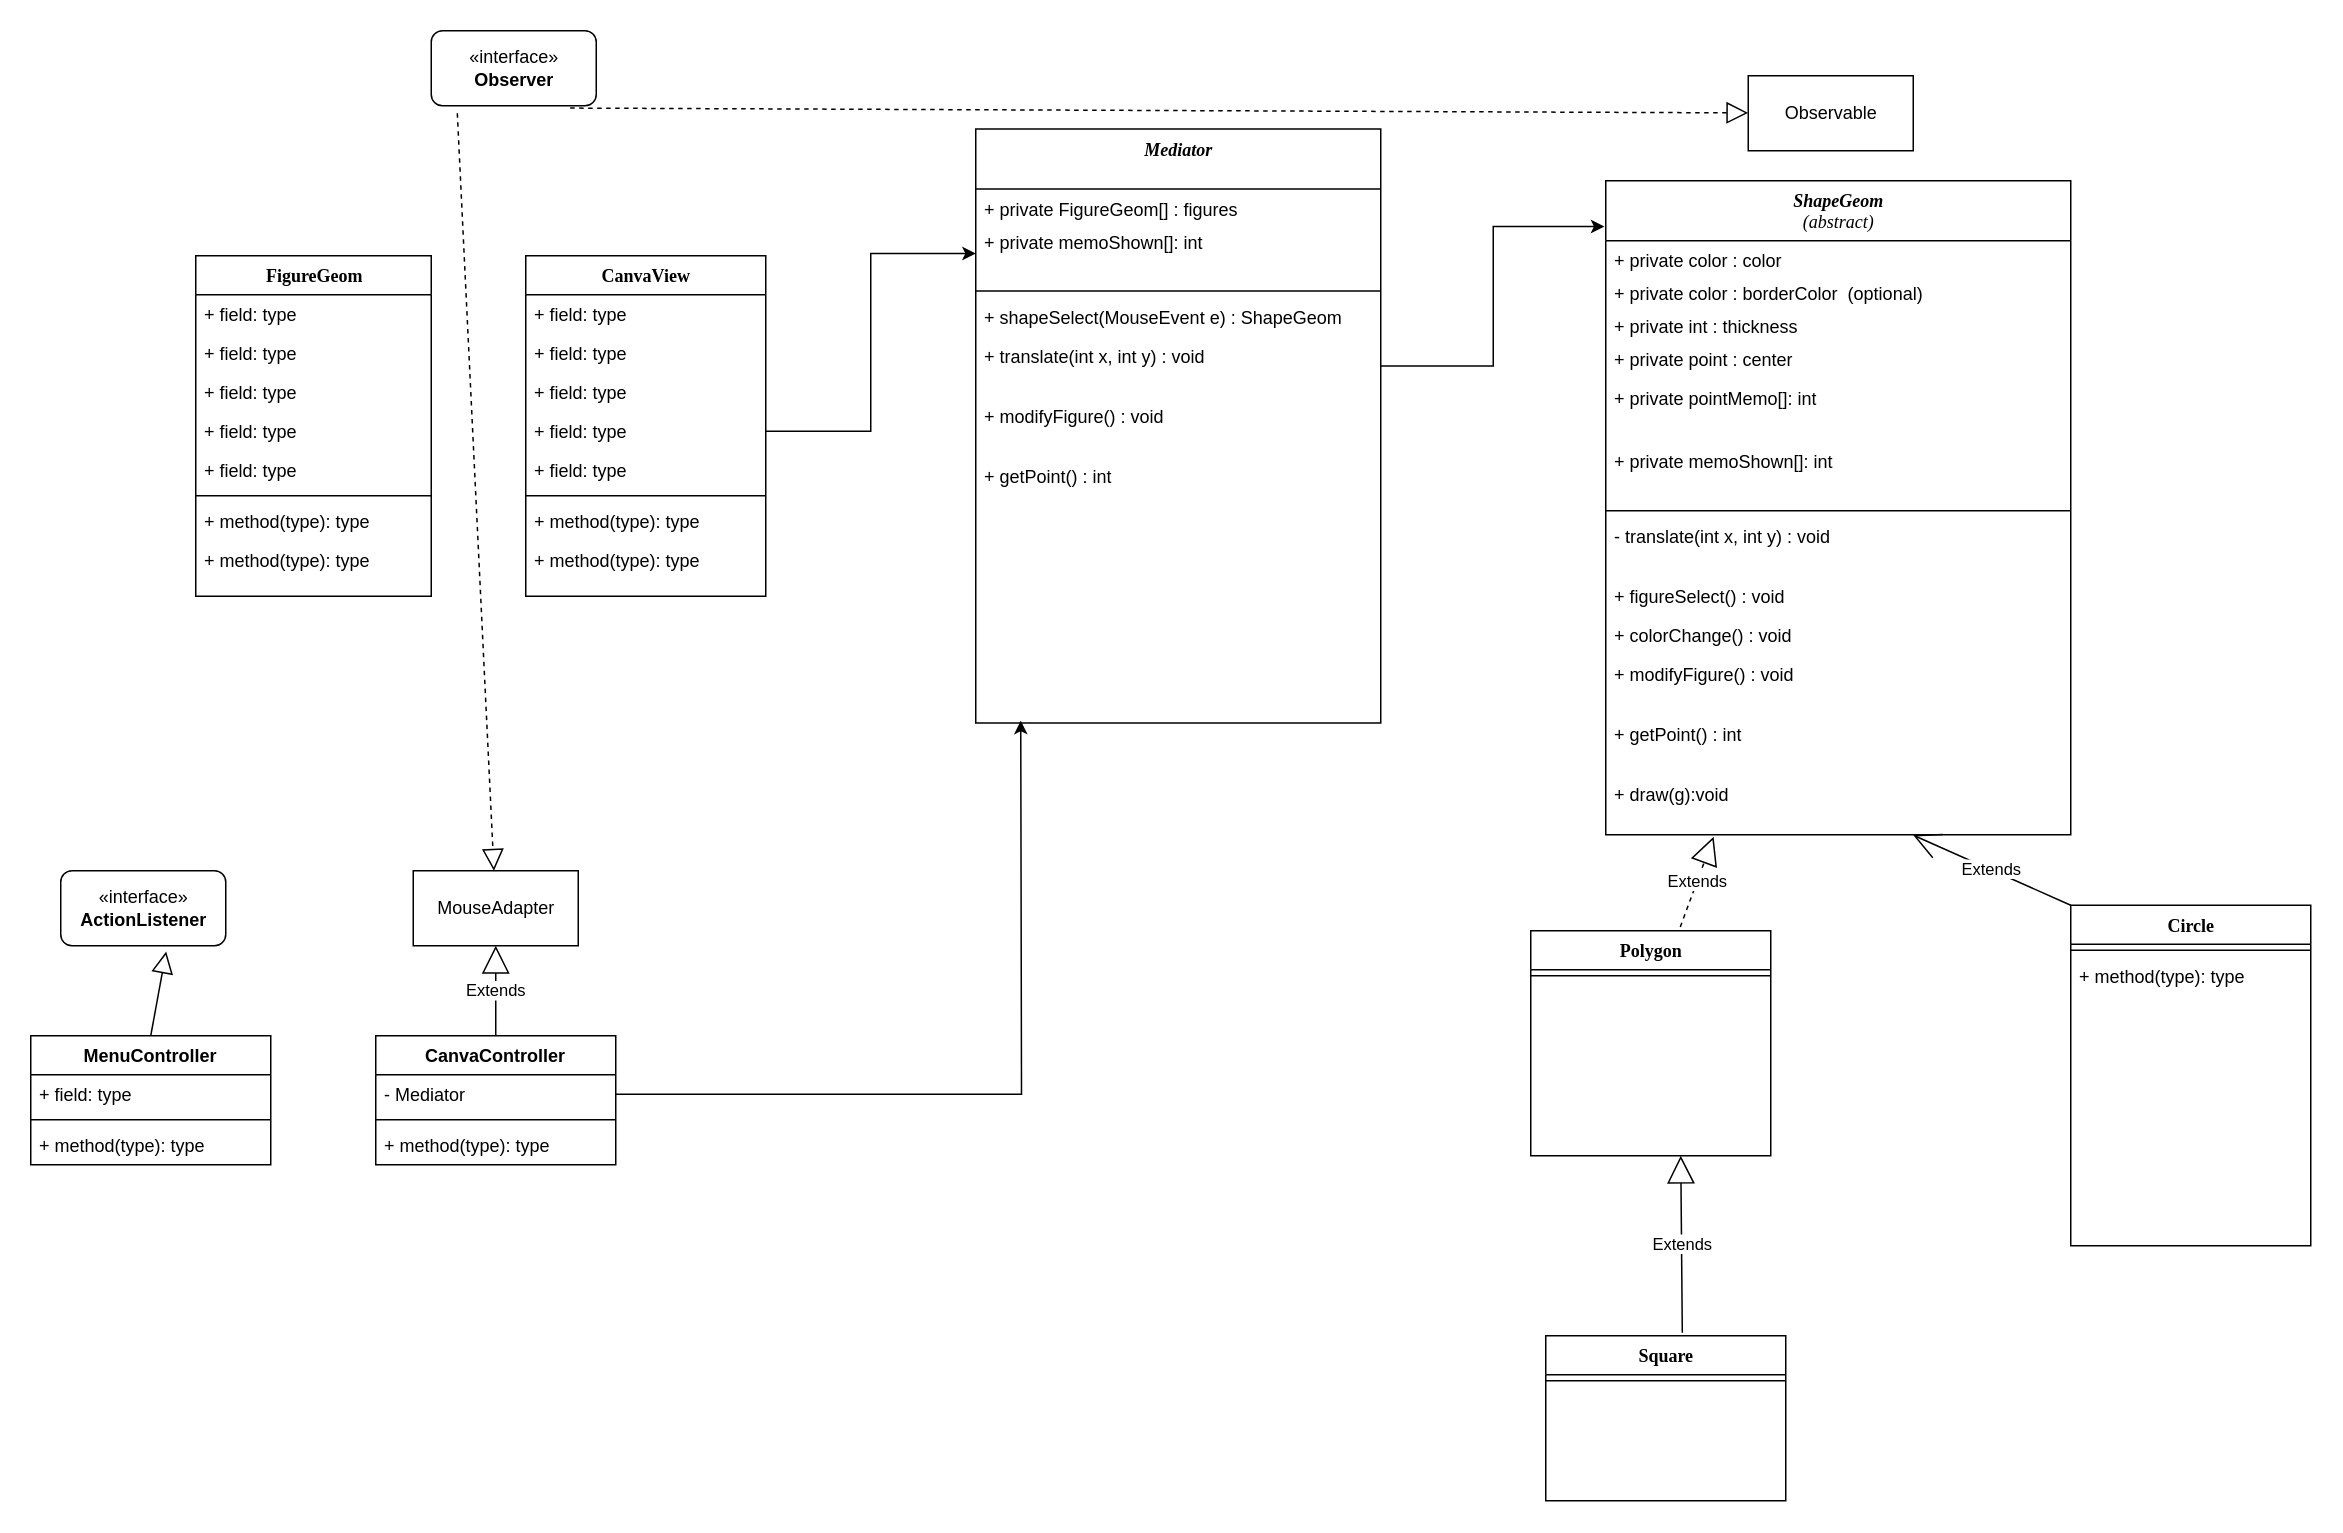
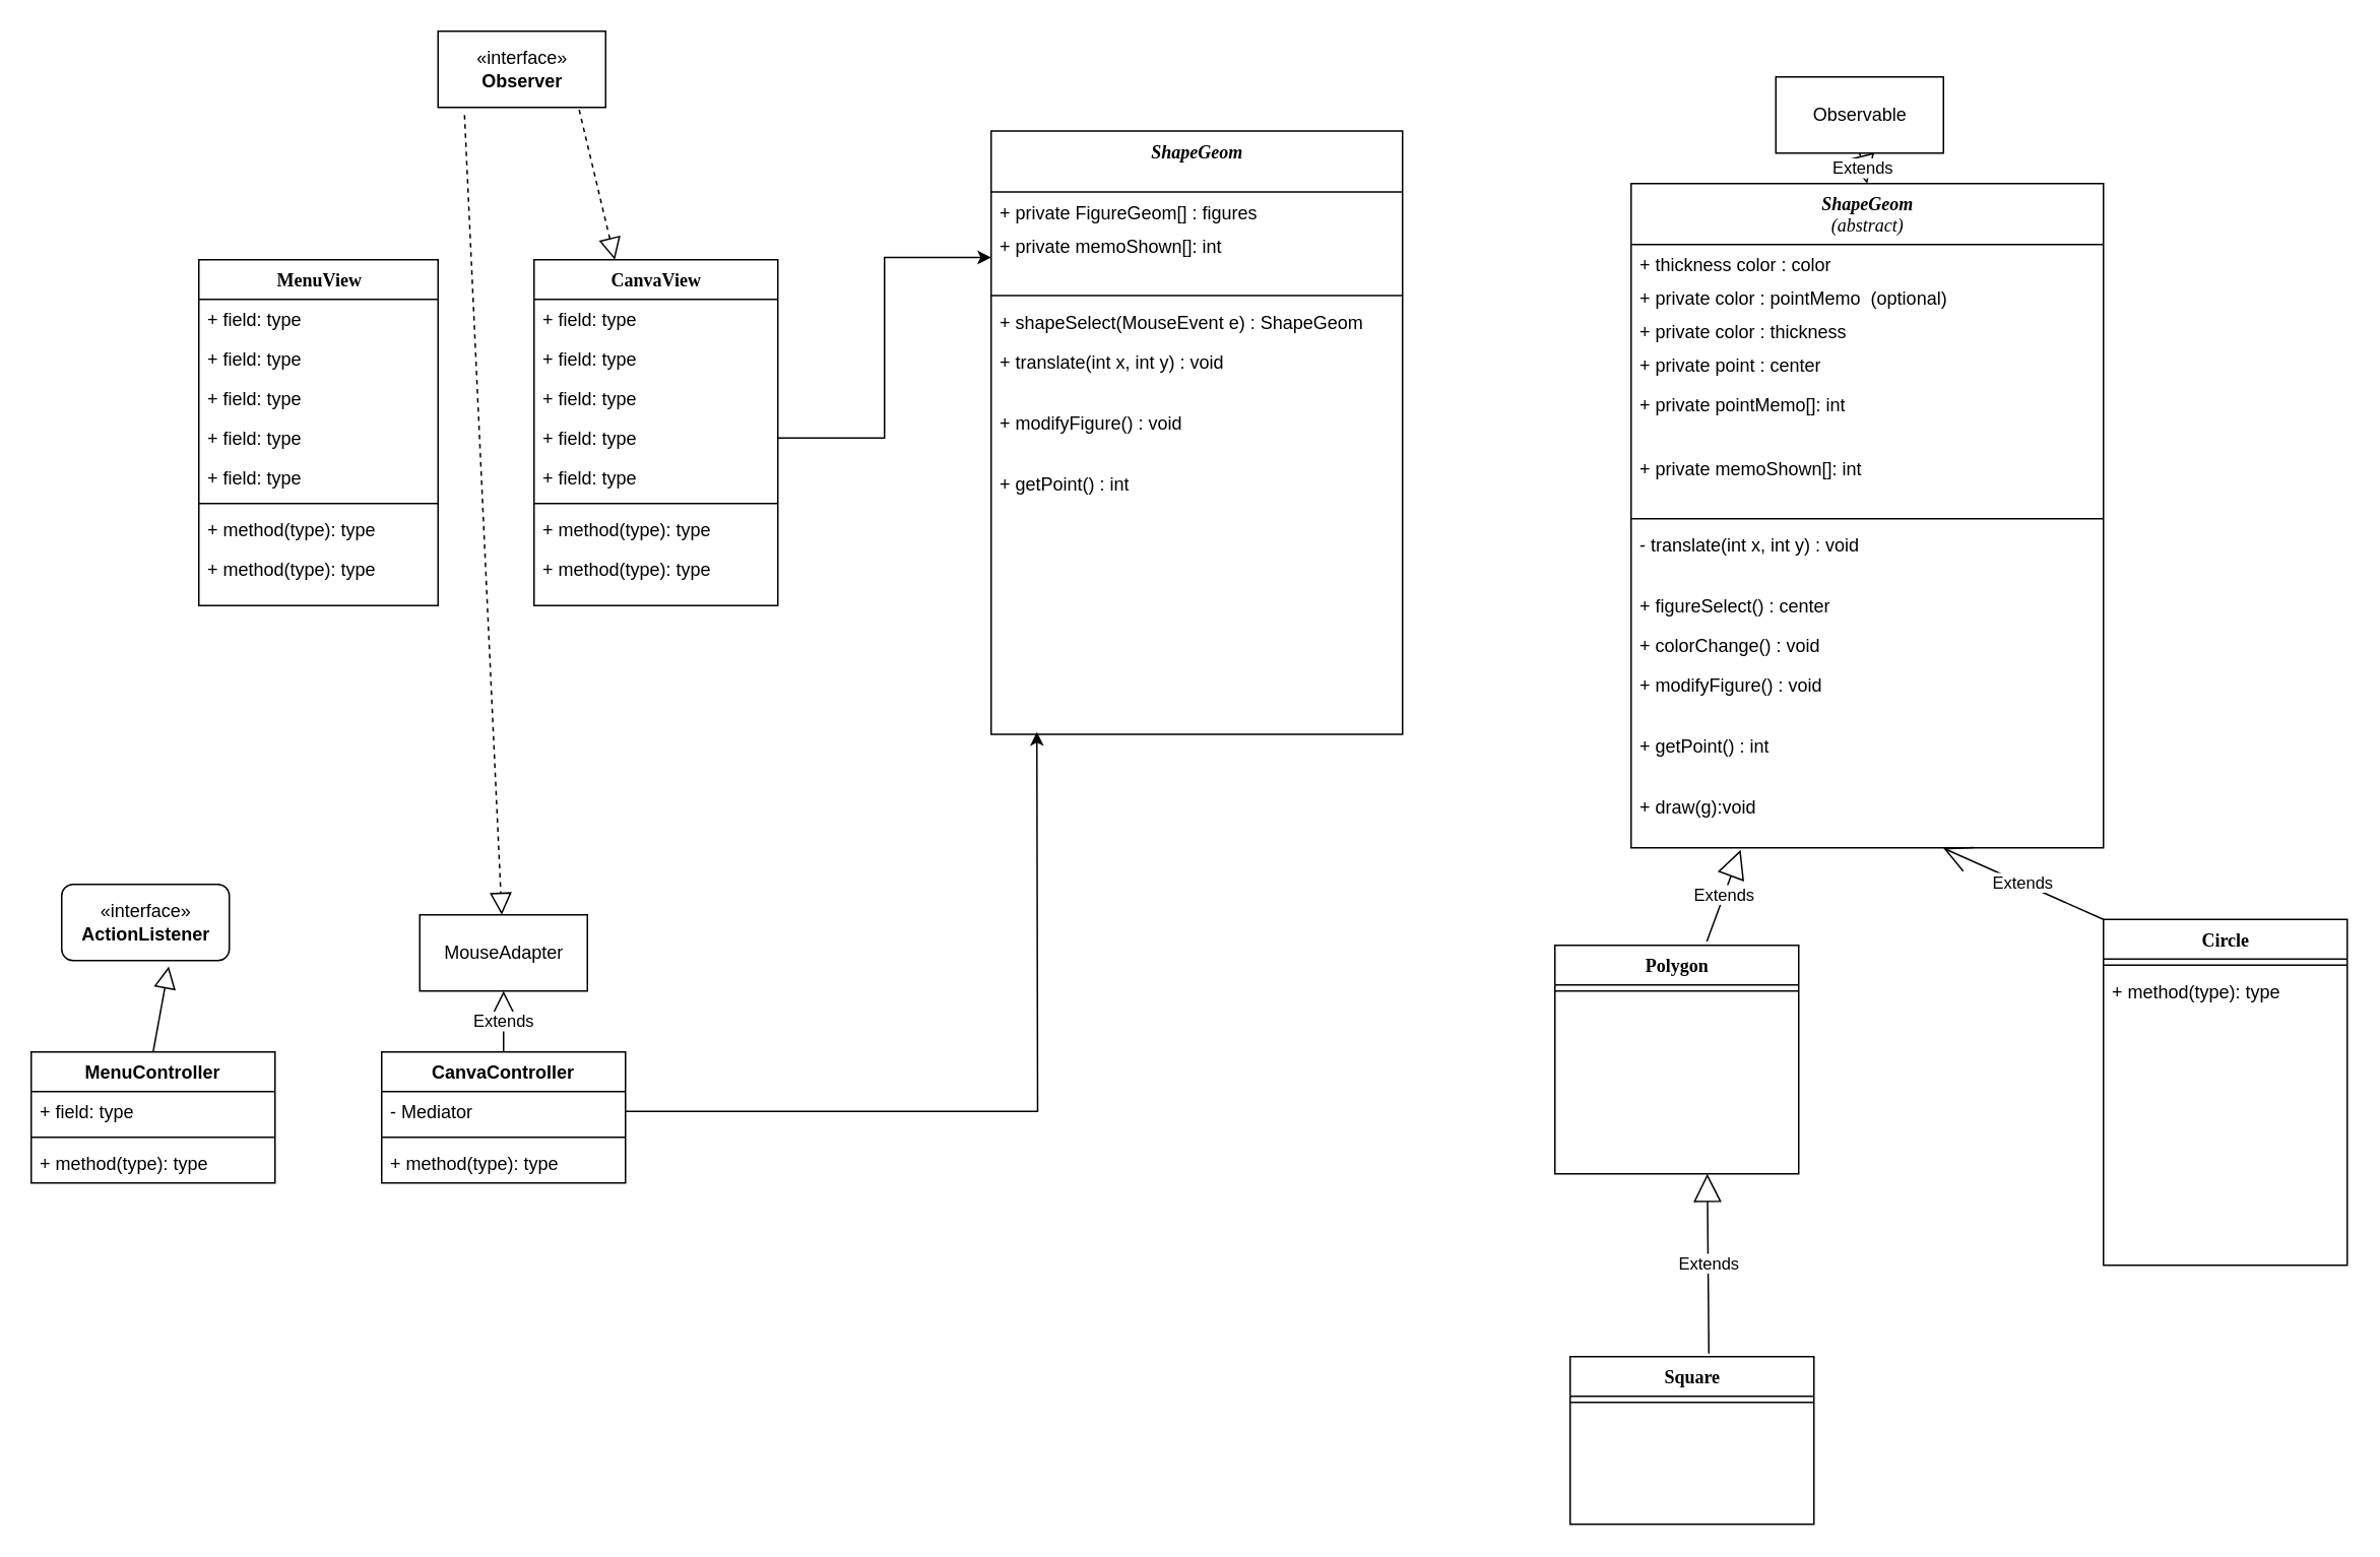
- <mxCell id="52" value="«interface»&lt;br&gt;&lt;div&gt;&lt;b&gt;Observer&lt;/b&gt;&lt;/div&gt;" style="html=1;rounded=1;" vertex="1" parent="1"><mxGeometry x="287" y="20" width="110" height="50" as="geometry" /></mxCell>
+ <mxCell id="52" value="«interface»&lt;br&gt;&lt;div&gt;&lt;b&gt;Observer&lt;/b&gt;&lt;/div&gt;" style="html=1;" vertex="1" parent="1"><mxGeometry x="287" y="20" width="110" height="50" as="geometry" /></mxCell>
- <mxCell id="53" value="" style="endArrow=block;dashed=1;endFill=0;endSize=12;html=1;exitX=0.842;exitY=1.031;exitDx=0;exitDy=0;exitPerimeter=0;" edge="1" parent="1" source="52" target="50"><mxGeometry width="160" relative="1" as="geometry"><mxPoint x="390" y="89" as="sourcePoint" /><mxPoint x="550" y="89" as="targetPoint" /></mxGeometry></mxCell>
+ <mxCell id="53" value="" style="endArrow=block;dashed=1;endFill=0;endSize=12;html=1;exitX=0.842;exitY=1.031;exitDx=0;exitDy=0;exitPerimeter=0;" edge="1" parent="1" source="52" target="21"><mxGeometry width="160" relative="1" as="geometry"><mxPoint x="390" y="89" as="sourcePoint" /><mxPoint x="550" y="89" as="targetPoint" /></mxGeometry></mxCell>
- <mxCell id="33" value="&lt;div&gt;&lt;i&gt;Mediator&lt;/i&gt;&lt;/div&gt;" style="swimlane;html=1;fontStyle=1;align=center;verticalAlign=top;childLayout=stackLayout;horizontal=1;startSize=40;horizontalStack=0;resizeParent=1;resizeLast=0;collapsible=1;marginBottom=0;swimlaneFillColor=#ffffff;rounded=0;shadow=0;comic=0;labelBackgroundColor=none;strokeWidth=1;fillColor=none;fontFamily=Verdana;fontSize=12" parent="1" vertex="1"><mxGeometry x="650" y="85.5" width="270" height="396" as="geometry" /></mxCell>
+ <mxCell id="33" value="&lt;div&gt;&lt;i&gt;ShapeGeom&lt;/i&gt;&lt;/div&gt;" style="swimlane;html=1;fontStyle=1;align=center;verticalAlign=top;childLayout=stackLayout;horizontal=1;startSize=40;horizontalStack=0;resizeParent=1;resizeLast=0;collapsible=1;marginBottom=0;swimlaneFillColor=#ffffff;rounded=0;shadow=0;comic=0;labelBackgroundColor=none;strokeWidth=1;fillColor=none;fontFamily=Verdana;fontSize=12" parent="1" vertex="1"><mxGeometry x="650" y="85.5" width="270" height="396" as="geometry" /></mxCell>
+ <mxCell id="51" value="Extends" style="endArrow=block;endSize=16;endFill=0;html=1;exitX=0.5;exitY=1;exitDx=0;exitDy=0;entryX=0.5;entryY=0;entryDx=0;entryDy=0;" edge="1" parent="1" source="50" target="2"><mxGeometry width="160" relative="1" as="geometry"><mxPoint x="950" y="320" as="sourcePoint" /><mxPoint x="1110" y="320" as="targetPoint" /></mxGeometry></mxCell>
- <mxCell id="3" value="&lt;div&gt;+ private color : color&lt;/div&gt;&lt;div&gt;&lt;br&gt;&lt;/div&gt;" style="text;html=1;strokeColor=none;fillColor=none;align=left;verticalAlign=top;spacingLeft=4;spacingRight=4;whiteSpace=wrap;overflow=hidden;rotatable=0;points=[[0,0.5],[1,0.5]];portConstraint=eastwest;" parent="2" vertex="1"><mxGeometry y="40" width="310" height="22" as="geometry" /></mxCell>
+ <mxCell id="3" value="&lt;div&gt;+ thickness color : color&lt;/div&gt;&lt;div&gt;&lt;br&gt;&lt;/div&gt;" style="text;html=1;strokeColor=none;fillColor=none;align=left;verticalAlign=top;spacingLeft=4;spacingRight=4;whiteSpace=wrap;overflow=hidden;rotatable=0;points=[[0,0.5],[1,0.5]];portConstraint=eastwest;" parent="2" vertex="1"><mxGeometry y="40" width="310" height="22" as="geometry" /></mxCell>
- <mxCell id="41" value="FigureGeom" style="swimlane;html=1;fontStyle=1;align=center;verticalAlign=top;childLayout=stackLayout;horizontal=1;startSize=26;horizontalStack=0;resizeParent=1;resizeLast=0;collapsible=1;marginBottom=0;swimlaneFillColor=#ffffff;rounded=0;shadow=0;comic=0;labelBackgroundColor=none;strokeWidth=1;fillColor=none;fontFamily=Verdana;fontSize=12" parent="1" vertex="1"><mxGeometry x="130" y="170" width="157" height="227" as="geometry" /></mxCell>
+ <mxCell id="41" value="MenuView" style="swimlane;html=1;fontStyle=1;align=center;verticalAlign=top;childLayout=stackLayout;horizontal=1;startSize=26;horizontalStack=0;resizeParent=1;resizeLast=0;collapsible=1;marginBottom=0;swimlaneFillColor=#ffffff;rounded=0;shadow=0;comic=0;labelBackgroundColor=none;strokeWidth=1;fillColor=none;fontFamily=Verdana;fontSize=12" parent="1" vertex="1"><mxGeometry x="130" y="170" width="157" height="227" as="geometry" /></mxCell>
- <mxCell id="4" value="&lt;div&gt;+ private color : borderColor&amp;nbsp; (optional)&lt;/div&gt;" style="text;html=1;strokeColor=none;fillColor=none;align=left;verticalAlign=top;spacingLeft=4;spacingRight=4;whiteSpace=wrap;overflow=hidden;rotatable=0;points=[[0,0.5],[1,0.5]];portConstraint=eastwest;" parent="2" vertex="1"><mxGeometry y="62" width="310" height="22" as="geometry" /></mxCell>
+ <mxCell id="4" value="&lt;div&gt;+ private color : pointMemo&amp;nbsp; (optional)&lt;/div&gt;" style="text;html=1;strokeColor=none;fillColor=none;align=left;verticalAlign=top;spacingLeft=4;spacingRight=4;whiteSpace=wrap;overflow=hidden;rotatable=0;points=[[0,0.5],[1,0.5]];portConstraint=eastwest;" parent="2" vertex="1"><mxGeometry y="62" width="310" height="22" as="geometry" /></mxCell>
- <mxCell id="56" style="edgeStyle=orthogonalEdgeStyle;rounded=0;orthogonalLoop=1;jettySize=auto;html=1;exitX=1;exitY=0.5;exitDx=0;exitDy=0;entryX=-0.003;entryY=0.07;entryDx=0;entryDy=0;entryPerimeter=0;" edge="1" parent="1" source="38" target="2"><mxGeometry relative="1" as="geometry" /></mxCell>
- <mxCell id="5" value="&lt;div&gt;+ private int : thickness&lt;/div&gt;" style="text;html=1;strokeColor=none;fillColor=none;align=left;verticalAlign=top;spacingLeft=4;spacingRight=4;whiteSpace=wrap;overflow=hidden;rotatable=0;points=[[0,0.5],[1,0.5]];portConstraint=eastwest;" parent="2" vertex="1"><mxGeometry y="84" width="310" height="22" as="geometry" /></mxCell>
+ <mxCell id="5" value="&lt;div&gt;+ private color : thickness&lt;/div&gt;" style="text;html=1;strokeColor=none;fillColor=none;align=left;verticalAlign=top;spacingLeft=4;spacingRight=4;whiteSpace=wrap;overflow=hidden;rotatable=0;points=[[0,0.5],[1,0.5]];portConstraint=eastwest;" parent="2" vertex="1"><mxGeometry y="84" width="310" height="22" as="geometry" /></mxCell>
- <mxCell id="11" value="+ figureSelect() : void" style="text;html=1;strokeColor=none;fillColor=none;align=left;verticalAlign=top;spacingLeft=4;spacingRight=4;whiteSpace=wrap;overflow=hidden;rotatable=0;points=[[0,0.5],[1,0.5]];portConstraint=eastwest;" parent="2" vertex="1"><mxGeometry y="264" width="310" height="26" as="geometry" /></mxCell>
+ <mxCell id="11" value="+ figureSelect() : center" style="text;html=1;strokeColor=none;fillColor=none;align=left;verticalAlign=top;spacingLeft=4;spacingRight=4;whiteSpace=wrap;overflow=hidden;rotatable=0;points=[[0,0.5],[1,0.5]];portConstraint=eastwest;" parent="2" vertex="1"><mxGeometry y="264" width="310" height="26" as="geometry" /></mxCell>
- <mxCell id="57" value="MouseAdapter" style="html=1;" vertex="1" parent="1"><mxGeometry x="275" y="580" width="110" height="50" as="geometry" /></mxCell>
+ <mxCell id="57" value="MouseAdapter" style="html=1;" vertex="1" parent="1"><mxGeometry x="275" y="600" width="110" height="50" as="geometry" /></mxCell>
- <mxCell id="64" value="Extends" style="endArrow=block;endSize=16;endFill=0;html=1;exitX=0.623;exitY=-0.017;exitDx=0;exitDy=0;exitPerimeter=0;entryX=0.232;entryY=1.035;entryDx=0;entryDy=0;entryPerimeter=0;dashed=1;" edge="1" parent="1" source="16" target="15"><mxGeometry width="160" relative="1" as="geometry"><mxPoint x="740" y="490" as="sourcePoint" /><mxPoint x="900" y="490" as="targetPoint" /></mxGeometry></mxCell>
+ <mxCell id="64" value="Extends" style="endArrow=block;endSize=16;endFill=0;html=1;exitX=0.623;exitY=-0.017;exitDx=0;exitDy=0;exitPerimeter=0;entryX=0.232;entryY=1.035;entryDx=0;entryDy=0;entryPerimeter=0;" edge="1" parent="1" source="16" target="15"><mxGeometry width="160" relative="1" as="geometry"><mxPoint x="740" y="490" as="sourcePoint" /><mxPoint x="900" y="490" as="targetPoint" /></mxGeometry></mxCell>
